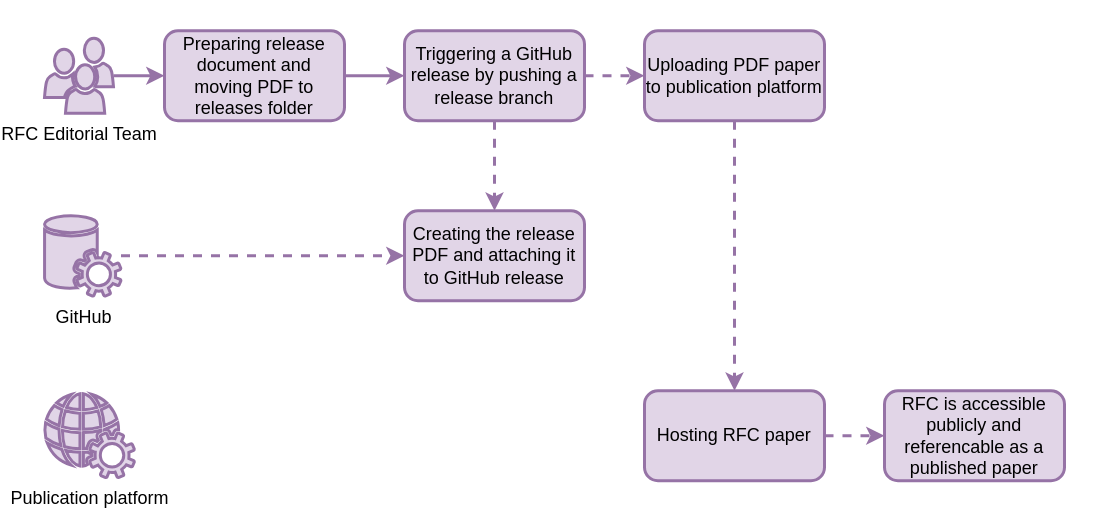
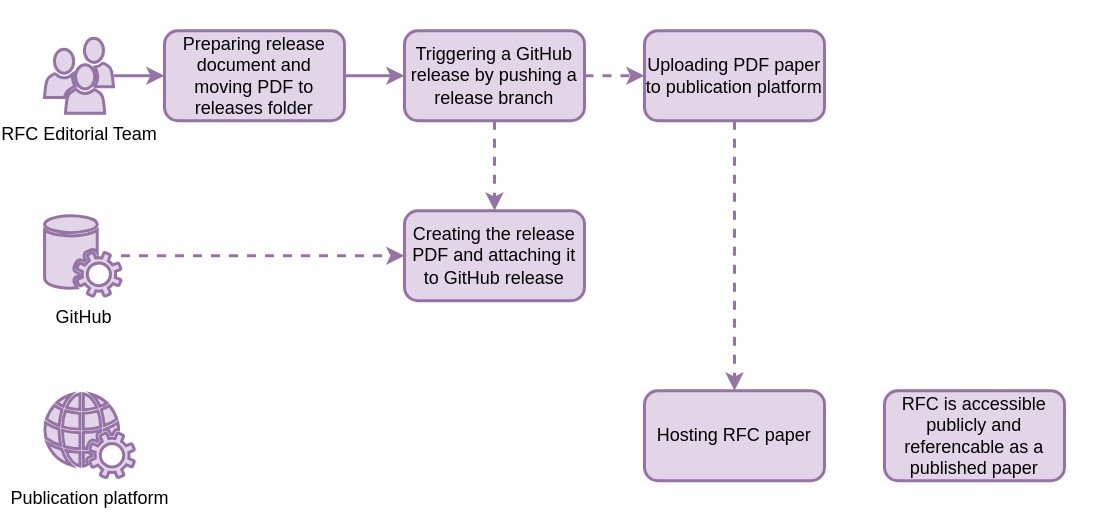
- <mxCell id="13" style="edgeStyle=orthogonalEdgeStyle;rounded=0;orthogonalLoop=1;jettySize=auto;html=1;dashed=1;fillColor=#e1d5e7;strokeColor=#9673a6;strokeWidth=2;" parent="1" source="14" target="17" edge="1"><mxGeometry relative="1" as="geometry" /></mxCell>
